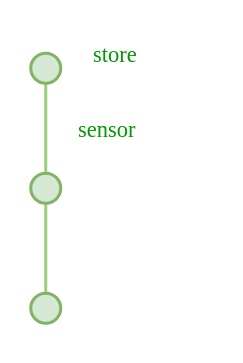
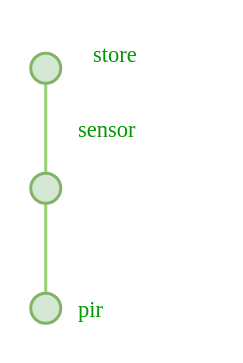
+ <mxCell id="9" value="&lt;font color=&quot;#009900&quot; face=&quot;Lucida Console&quot; style=&quot;font-size: 15px;&quot;&gt;pir&lt;/font&gt;" style="text;html=1;strokeColor=none;fillColor=none;align=left;verticalAlign=middle;whiteSpace=wrap;rounded=0;" vertex="1" parent="1"><mxGeometry x="50" y="190" width="90" height="30" as="geometry" /></mxCell>
